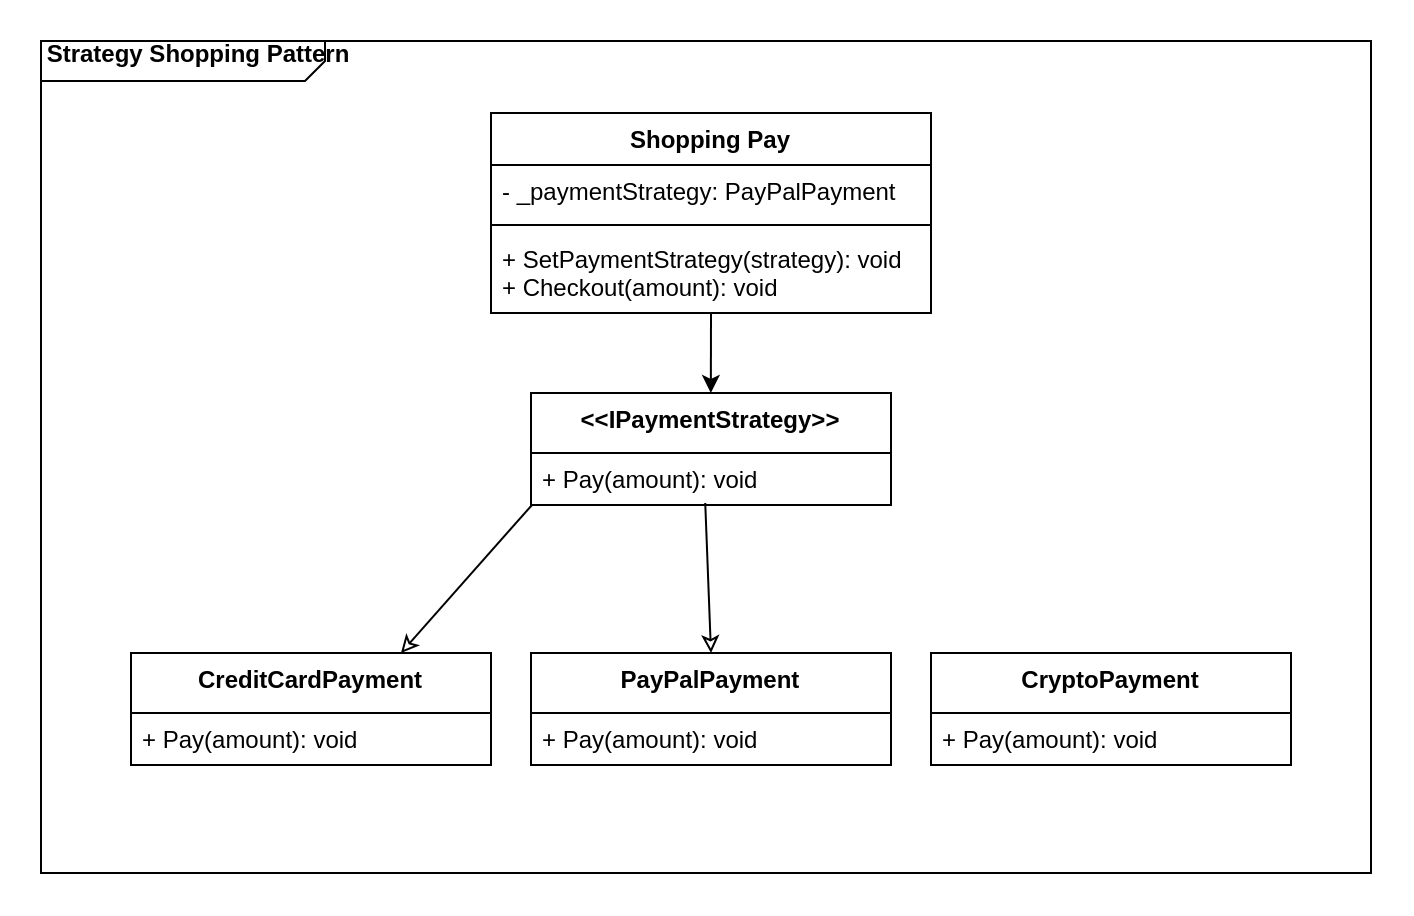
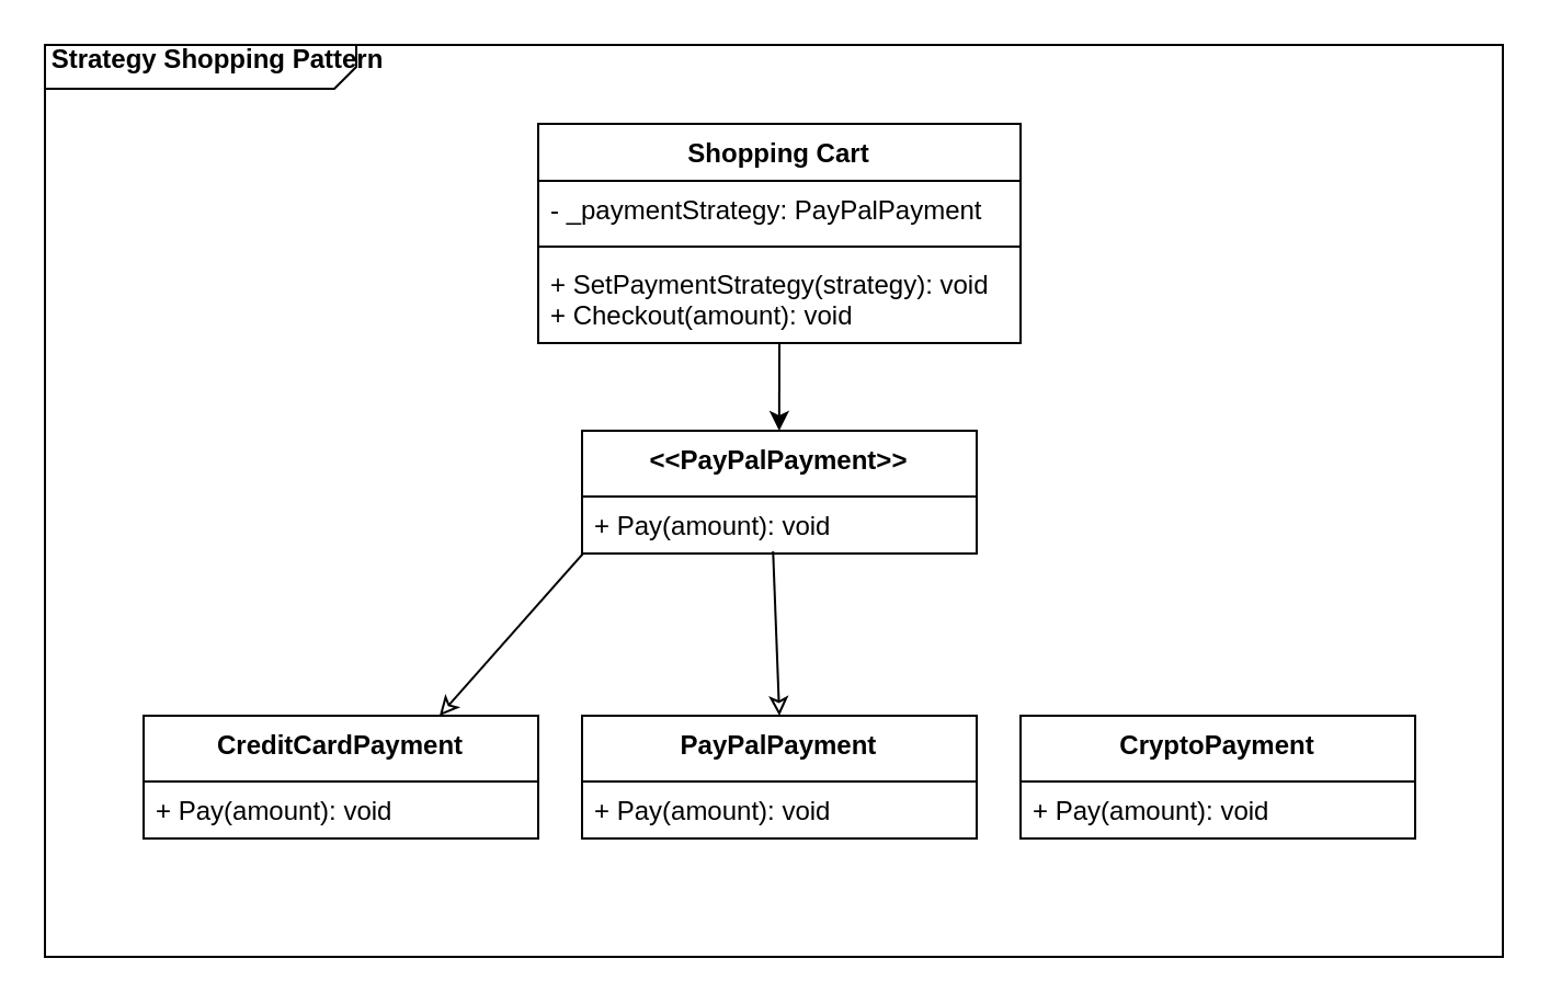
- <mxCell id="13" value="Shopping Pay" style="swimlane;fontStyle=1;align=center;verticalAlign=top;childLayout=stackLayout;horizontal=1;startSize=26;horizontalStack=0;resizeParent=1;resizeParentMax=0;resizeLast=0;collapsible=1;marginBottom=0;whiteSpace=wrap;html=1;" vertex="1" parent="1"><mxGeometry x="245" y="56" width="220" height="100" as="geometry" /></mxCell>
+ <mxCell id="13" value="Shopping Cart" style="swimlane;fontStyle=1;align=center;verticalAlign=top;childLayout=stackLayout;horizontal=1;startSize=26;horizontalStack=0;resizeParent=1;resizeParentMax=0;resizeLast=0;collapsible=1;marginBottom=0;whiteSpace=wrap;html=1;" vertex="1" parent="1"><mxGeometry x="245" y="56" width="220" height="100" as="geometry" /></mxCell>
- <mxCell id="3" value="&amp;lt;&amp;lt;IPaymentStrategy&amp;gt;&amp;gt;" style="swimlane;fontStyle=1;align=center;verticalAlign=top;childLayout=stackLayout;horizontal=1;startSize=30;horizontalStack=0;resizeParent=1;resizeParentMax=0;resizeLast=0;collapsible=1;marginBottom=0;whiteSpace=wrap;html=1;" vertex="1" parent="1"><mxGeometry x="265" y="196" width="180" height="56" as="geometry"><mxRectangle x="380" y="520" width="170" height="30" as="alternateBounds" /></mxGeometry></mxCell>
+ <mxCell id="3" value="&amp;lt;&amp;lt;PayPalPayment&amp;gt;&amp;gt;" style="swimlane;fontStyle=1;align=center;verticalAlign=top;childLayout=stackLayout;horizontal=1;startSize=30;horizontalStack=0;resizeParent=1;resizeParentMax=0;resizeLast=0;collapsible=1;marginBottom=0;whiteSpace=wrap;html=1;" vertex="1" parent="1"><mxGeometry x="265" y="196" width="180" height="56" as="geometry"><mxRectangle x="380" y="520" width="170" height="30" as="alternateBounds" /></mxGeometry></mxCell>
